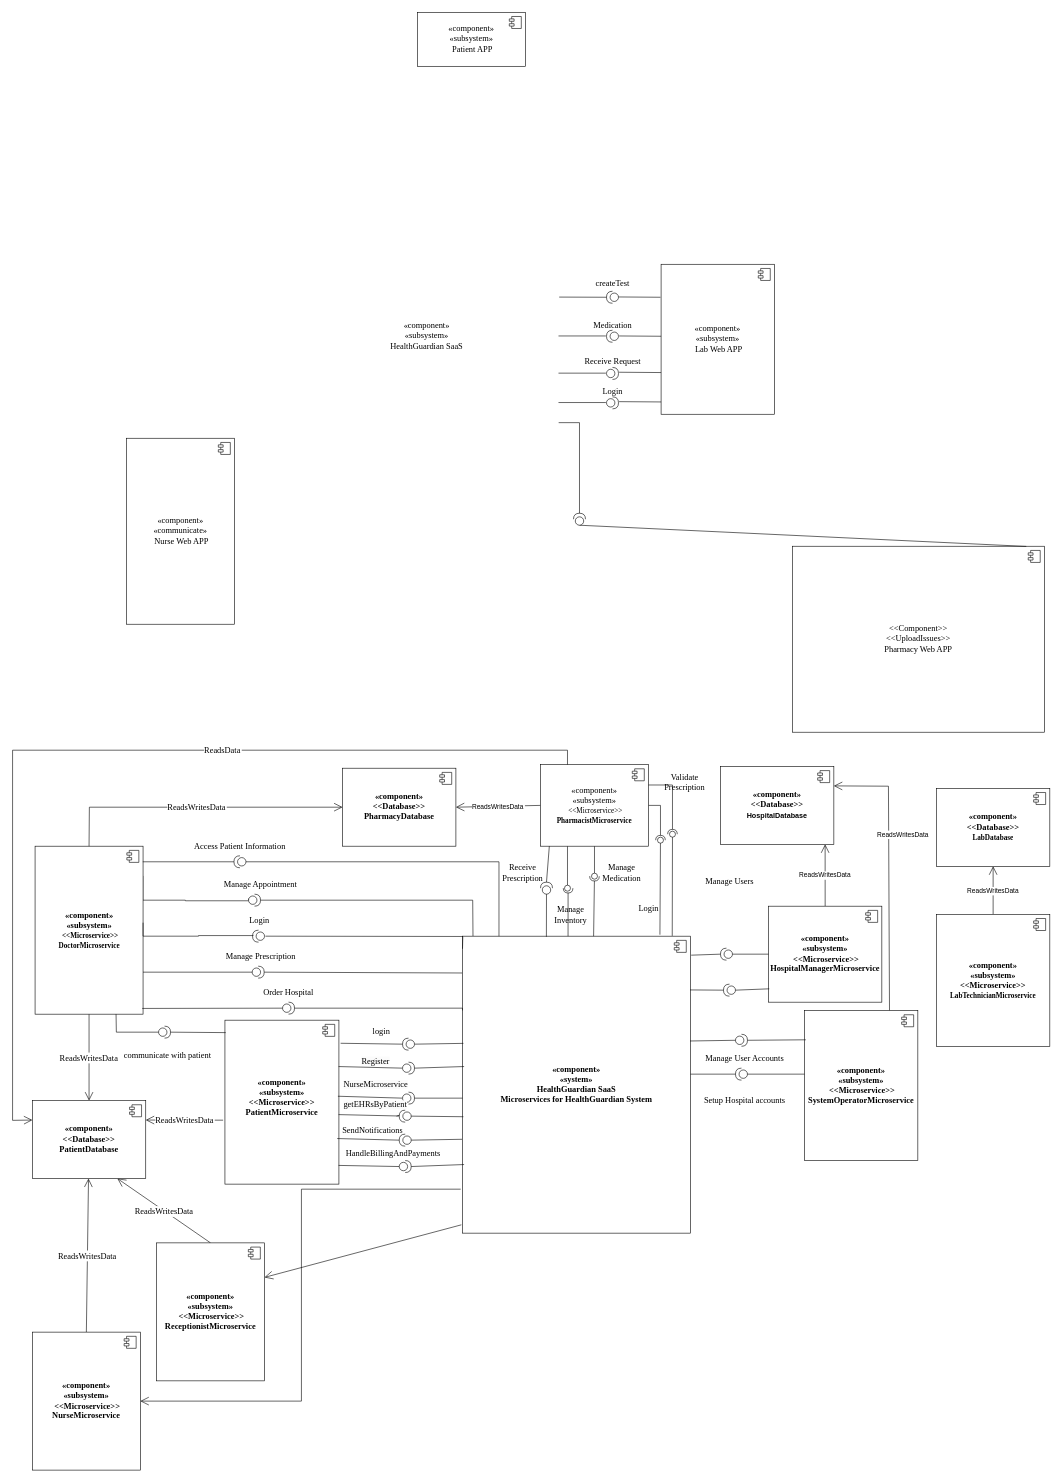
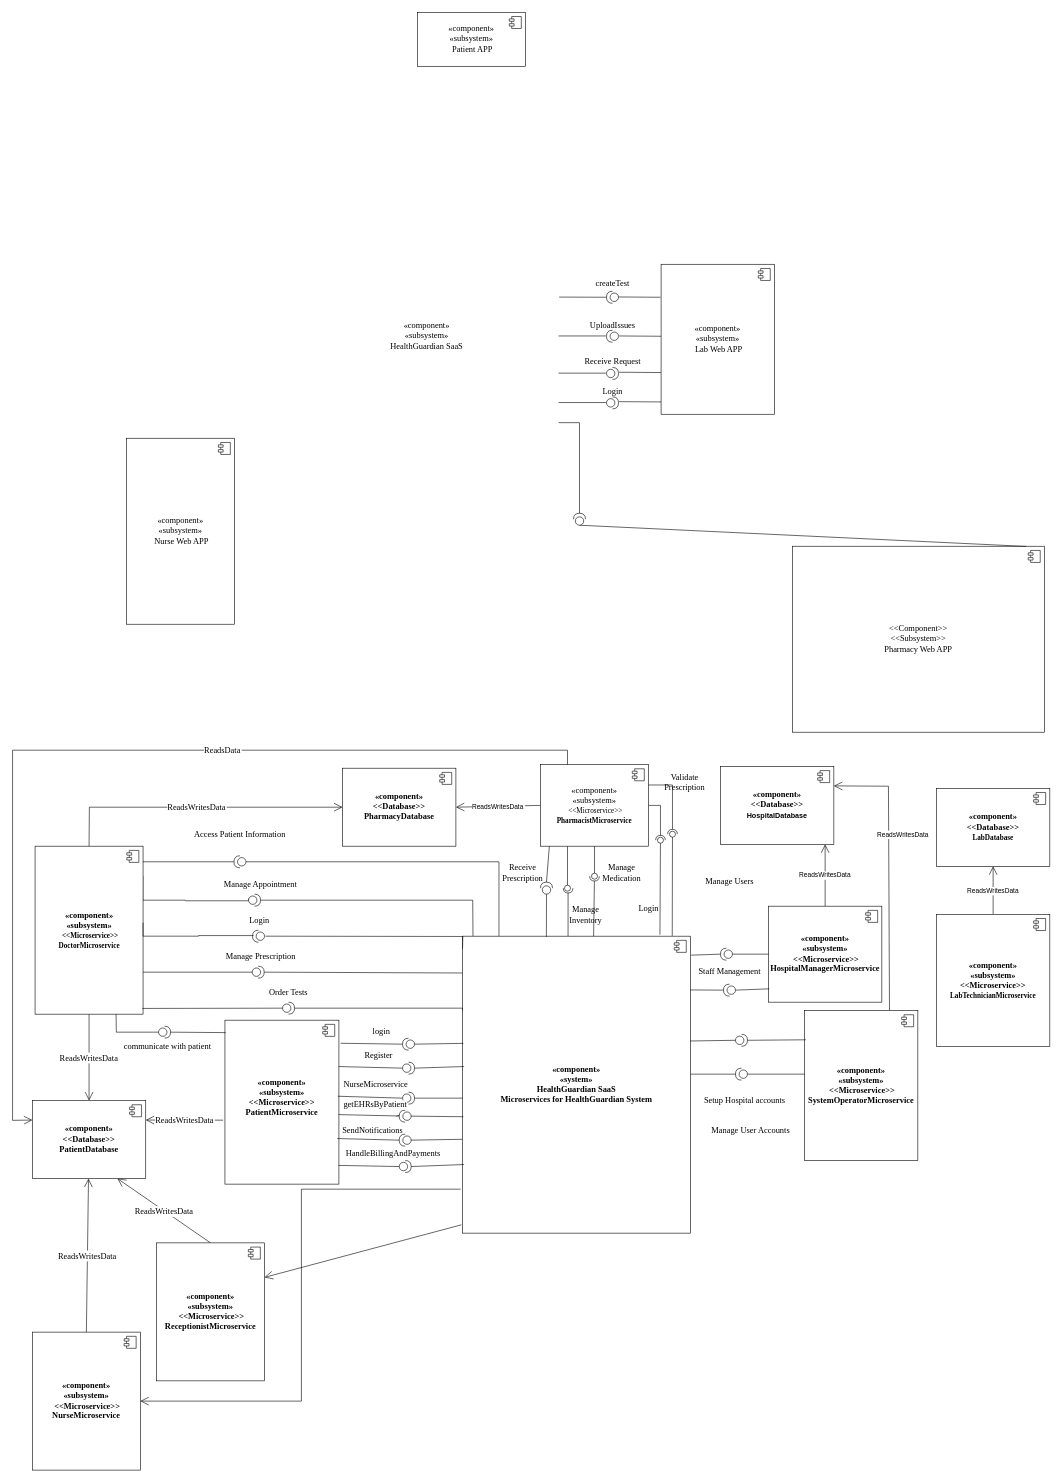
- <mxCell id="32" value="Medication" style="text;html=1;align=center;verticalAlign=middle;resizable=0;points=[];autosize=1;strokeColor=none;fillColor=none;fontFamily=Times New Roman;fontSize=14;" parent="1" vertex="1"><mxGeometry x="970" y="528" width="100" height="30" as="geometry" /></mxCell>
+ <mxCell id="32" value="UploadIssues" style="text;html=1;align=center;verticalAlign=middle;resizable=0;points=[];autosize=1;strokeColor=none;fillColor=none;fontFamily=Times New Roman;fontSize=14;" parent="1" vertex="1"><mxGeometry x="970" y="528" width="100" height="30" as="geometry" /></mxCell>
- <mxCell id="57" value="&lt;font style=&quot;font-size: 14px;&quot; face=&quot;Times New Roman&quot;&gt;«component»&lt;br style=&quot;border-color: var(--border-color);&quot;&gt;&lt;span style=&quot;&quot;&gt;«communicate»&lt;/span&gt;&lt;br style=&quot;border-color: var(--border-color);&quot;&gt;&lt;span style=&quot;&quot;&gt;&amp;nbsp;Nurse Web APP&lt;/span&gt;&lt;/font&gt;" style="html=1;dropTarget=0;whiteSpace=wrap;" parent="1" vertex="1"><mxGeometry x="210" y="730" width="180" height="310" as="geometry" /></mxCell>
+ <mxCell id="57" value="&lt;font style=&quot;font-size: 14px;&quot; face=&quot;Times New Roman&quot;&gt;«component»&lt;br style=&quot;border-color: var(--border-color);&quot;&gt;&lt;span style=&quot;&quot;&gt;«subsystem»&lt;/span&gt;&lt;br style=&quot;border-color: var(--border-color);&quot;&gt;&lt;span style=&quot;&quot;&gt;&amp;nbsp;Nurse Web APP&lt;/span&gt;&lt;/font&gt;" style="html=1;dropTarget=0;whiteSpace=wrap;" parent="1" vertex="1"><mxGeometry x="210" y="730" width="180" height="310" as="geometry" /></mxCell>
- <mxCell id="4" value="&lt;font style=&quot;font-size: 14px;&quot;&gt;&amp;lt;&amp;lt;Component&amp;gt;&amp;gt;&lt;br style=&quot;border-color: var(--border-color); font-size: 14px;&quot;&gt;&lt;span style=&quot;font-size: 14px;&quot;&gt;&amp;lt;&amp;lt;UploadIssues&amp;gt;&amp;gt;&lt;/span&gt;&lt;br style=&quot;border-color: var(--border-color); font-size: 14px;&quot;&gt;&lt;span style=&quot;font-size: 14px;&quot;&gt;Pharmacy Web APP&lt;/span&gt;&lt;/font&gt;" style="html=1;dropTarget=0;whiteSpace=wrap;fontSize=14;fontFamily=Times New Roman;" parent="1" vertex="1"><mxGeometry x="1320" y="910" width="420" height="310" as="geometry" /></mxCell>
+ <mxCell id="4" value="&lt;font style=&quot;font-size: 14px;&quot;&gt;&amp;lt;&amp;lt;Component&amp;gt;&amp;gt;&lt;br style=&quot;border-color: var(--border-color); font-size: 14px;&quot;&gt;&lt;span style=&quot;font-size: 14px;&quot;&gt;&amp;lt;&amp;lt;Subsystem&amp;gt;&amp;gt;&lt;/span&gt;&lt;br style=&quot;border-color: var(--border-color); font-size: 14px;&quot;&gt;&lt;span style=&quot;font-size: 14px;&quot;&gt;Pharmacy Web APP&lt;/span&gt;&lt;/font&gt;" style="html=1;dropTarget=0;whiteSpace=wrap;fontSize=14;fontFamily=Times New Roman;" parent="1" vertex="1"><mxGeometry x="1320" y="910" width="420" height="310" as="geometry" /></mxCell>
- <mxCell id="10" value="Access Patient Information" style="text;whiteSpace=wrap;html=1;align=center;fontFamily=Times New Roman;fontSize=14;" parent="1" vertex="1"><mxGeometry x="309" y="1396" width="180" height="30" as="geometry" /></mxCell>
+ <mxCell id="10" value="Access Patient Information" style="text;whiteSpace=wrap;html=1;align=center;fontFamily=Times New Roman;fontSize=14;" parent="1" vertex="1"><mxGeometry x="309" y="1376" width="180" height="30" as="geometry" /></mxCell>
- <mxCell id="42" value="Manage &lt;br style=&quot;font-size: 14px;&quot;&gt;Inventory" style="text;html=1;align=center;verticalAlign=middle;resizable=0;points=[];autosize=1;strokeColor=none;fillColor=none;fontFamily=Times New Roman;fontSize=14;" parent="1" vertex="1"><mxGeometry x="910" y="1500" width="80" height="50" as="geometry" /></mxCell>
+ <mxCell id="42" value="Manage &lt;br style=&quot;font-size: 14px;&quot;&gt;Inventory" style="text;html=1;align=center;verticalAlign=middle;resizable=0;points=[];autosize=1;strokeColor=none;fillColor=none;fontFamily=Times New Roman;fontSize=14;" parent="1" vertex="1"><mxGeometry x="935" y="1500" width="80" height="50" as="geometry" /></mxCell>
+ <mxCell id="139" value="Staff Management" style="text;html=1;align=center;verticalAlign=middle;resizable=0;points=[];autosize=1;strokeColor=none;fillColor=none;fontFamily=Times New Roman;fontSize=14;" vertex="1" parent="1"><mxGeometry x="1150" y="1605" width="130" height="30" as="geometry" /></mxCell>
- <mxCell id="9" value="Order Hospital" style="text;whiteSpace=wrap;html=1;align=center;fontSize=14;fontFamily=Times New Roman;" parent="1" vertex="1"><mxGeometry x="405" y="1640" width="150" height="40" as="geometry" /></mxCell>
+ <mxCell id="9" value="Order Tests" style="text;whiteSpace=wrap;html=1;align=center;fontSize=14;fontFamily=Times New Roman;" parent="1" vertex="1"><mxGeometry x="405" y="1640" width="150" height="40" as="geometry" /></mxCell>
- <mxCell id="21" value="communicate with patient" style="text;html=1;align=center;verticalAlign=middle;resizable=0;points=[];autosize=1;strokeColor=none;fillColor=none;fontFamily=Times New Roman;fontSize=14;" parent="1" vertex="1"><mxGeometry x="193.34" y="1745" width="170" height="30" as="geometry" /></mxCell>
+ <mxCell id="21" value="communicate with patient" style="text;html=1;align=center;verticalAlign=middle;resizable=0;points=[];autosize=1;strokeColor=none;fillColor=none;fontFamily=Times New Roman;fontSize=14;" parent="1" vertex="1"><mxGeometry x="193.34" y="1730" width="170" height="30" as="geometry" /></mxCell>
- <mxCell id="136" value="Manage User Accounts" style="text;html=1;align=center;verticalAlign=middle;resizable=0;points=[];autosize=1;strokeColor=none;fillColor=none;fontSize=14;fontFamily=Times New Roman;" vertex="1" parent="1"><mxGeometry x="1165" y="1750" width="150" height="30" as="geometry" /></mxCell>
+ <mxCell id="136" value="Manage User Accounts" style="text;html=1;align=center;verticalAlign=middle;resizable=0;points=[];autosize=1;strokeColor=none;fillColor=none;fontSize=14;fontFamily=Times New Roman;" vertex="1" parent="1"><mxGeometry x="1175" y="1870" width="150" height="30" as="geometry" /></mxCell>
- <mxCell id="80" value="&lt;span style=&quot;color: rgb(0, 0, 0); font-size: 14px; font-style: normal; font-variant-ligatures: normal; font-variant-caps: normal; font-weight: 400; letter-spacing: normal; orphans: 2; text-align: left; text-indent: 0px; text-transform: none; widows: 2; word-spacing: 0px; -webkit-text-stroke-width: 0px; background-color: rgb(251, 251, 251); text-decoration-thickness: initial; text-decoration-style: initial; text-decoration-color: initial; float: none; display: inline !important;&quot;&gt;Register&lt;/span&gt;" style="text;whiteSpace=wrap;html=1;fontFamily=Times New Roman;fontSize=14;" vertex="1" parent="1"><mxGeometry x="599.5" y="1753.56" width="50" height="30" as="geometry" /></mxCell>
+ <mxCell id="80" value="&lt;span style=&quot;color: rgb(0, 0, 0); font-size: 14px; font-style: normal; font-variant-ligatures: normal; font-variant-caps: normal; font-weight: 400; letter-spacing: normal; orphans: 2; text-align: left; text-indent: 0px; text-transform: none; widows: 2; word-spacing: 0px; -webkit-text-stroke-width: 0px; background-color: rgb(251, 251, 251); text-decoration-thickness: initial; text-decoration-style: initial; text-decoration-color: initial; float: none; display: inline !important;&quot;&gt;Register&lt;/span&gt;" style="text;whiteSpace=wrap;html=1;fontFamily=Times New Roman;fontSize=14;" vertex="1" parent="1"><mxGeometry x="604.5" y="1743.56" width="50" height="30" as="geometry" /></mxCell>
